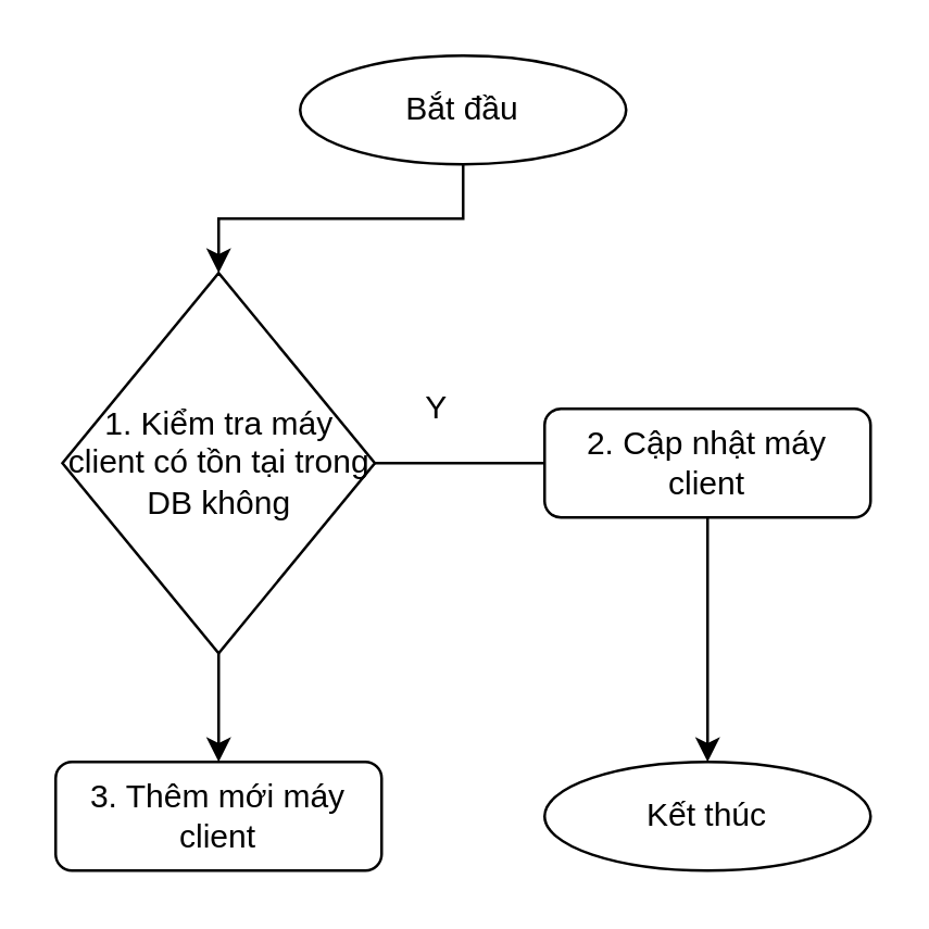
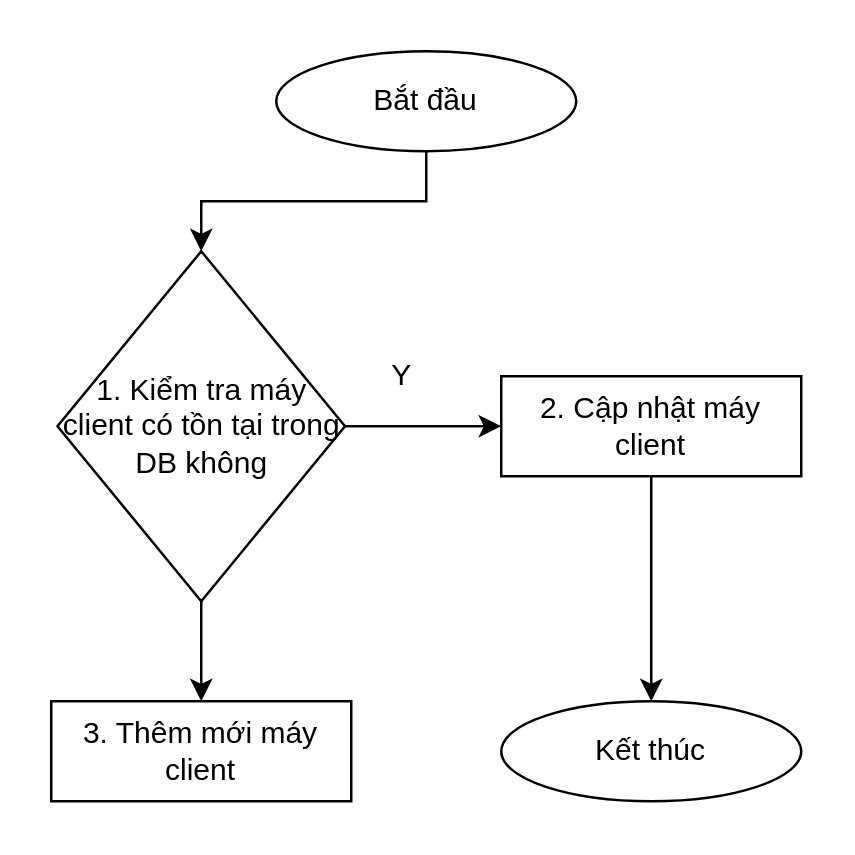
- <mxCell id="5" style="edgeStyle=orthogonalEdgeStyle;rounded=0;orthogonalLoop=1;jettySize=auto;html=1;exitX=1;exitY=0.5;exitDx=0;exitDy=0;entryX=0;entryY=0.5;entryDx=0;entryDy=0;endArrow=none;" edge="1" parent="1" source="7" target="9"><mxGeometry relative="1" as="geometry" /></mxCell>
+ <mxCell id="5" style="edgeStyle=orthogonalEdgeStyle;rounded=0;orthogonalLoop=1;jettySize=auto;html=1;exitX=1;exitY=0.5;exitDx=0;exitDy=0;entryX=0;entryY=0.5;entryDx=0;entryDy=0;" edge="1" parent="1" source="7" target="9"><mxGeometry relative="1" as="geometry" /></mxCell>
- <mxCell id="9" value="2. Cập nhật máy client" style="rounded=1;whiteSpace=wrap;html=1;" vertex="1" parent="1"><mxGeometry x="200" y="150" width="120" height="40" as="geometry" /></mxCell>
+ <mxCell id="9" value="2. Cập nhật máy client" style="whiteSpace=wrap;html=1;rounded=0;" vertex="1" parent="1"><mxGeometry x="200" y="150" width="120" height="40" as="geometry" /></mxCell>
- <mxCell id="11" value="3. Thêm mới máy client" style="rounded=1;whiteSpace=wrap;html=1;" vertex="1" parent="1"><mxGeometry x="20" y="280" width="120" height="40" as="geometry" /></mxCell>
+ <mxCell id="11" value="3. Thêm mới máy client" style="whiteSpace=wrap;html=1;rounded=0;" vertex="1" parent="1"><mxGeometry x="20" y="280" width="120" height="40" as="geometry" /></mxCell>
